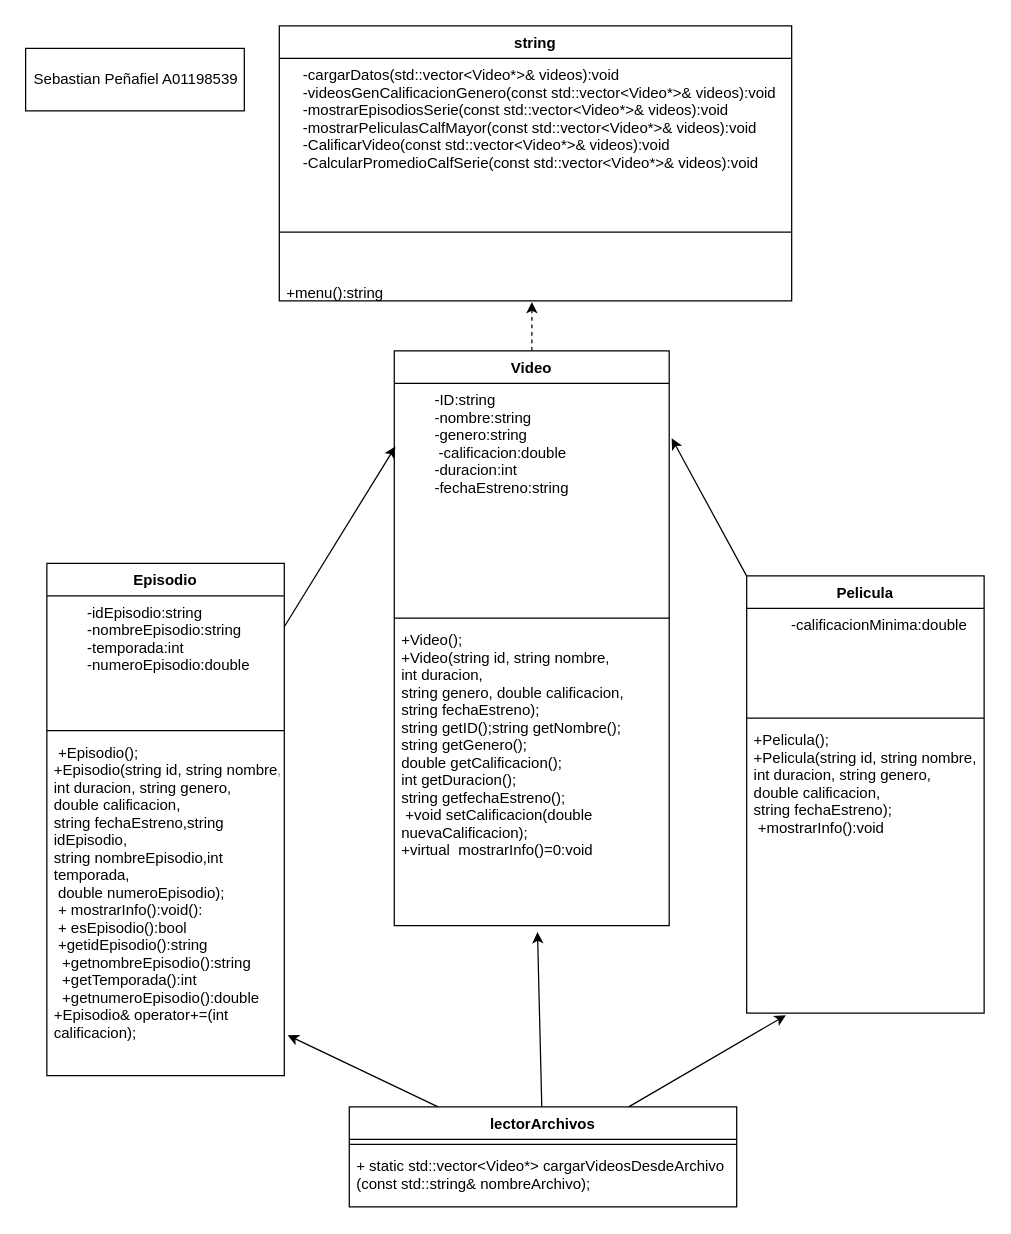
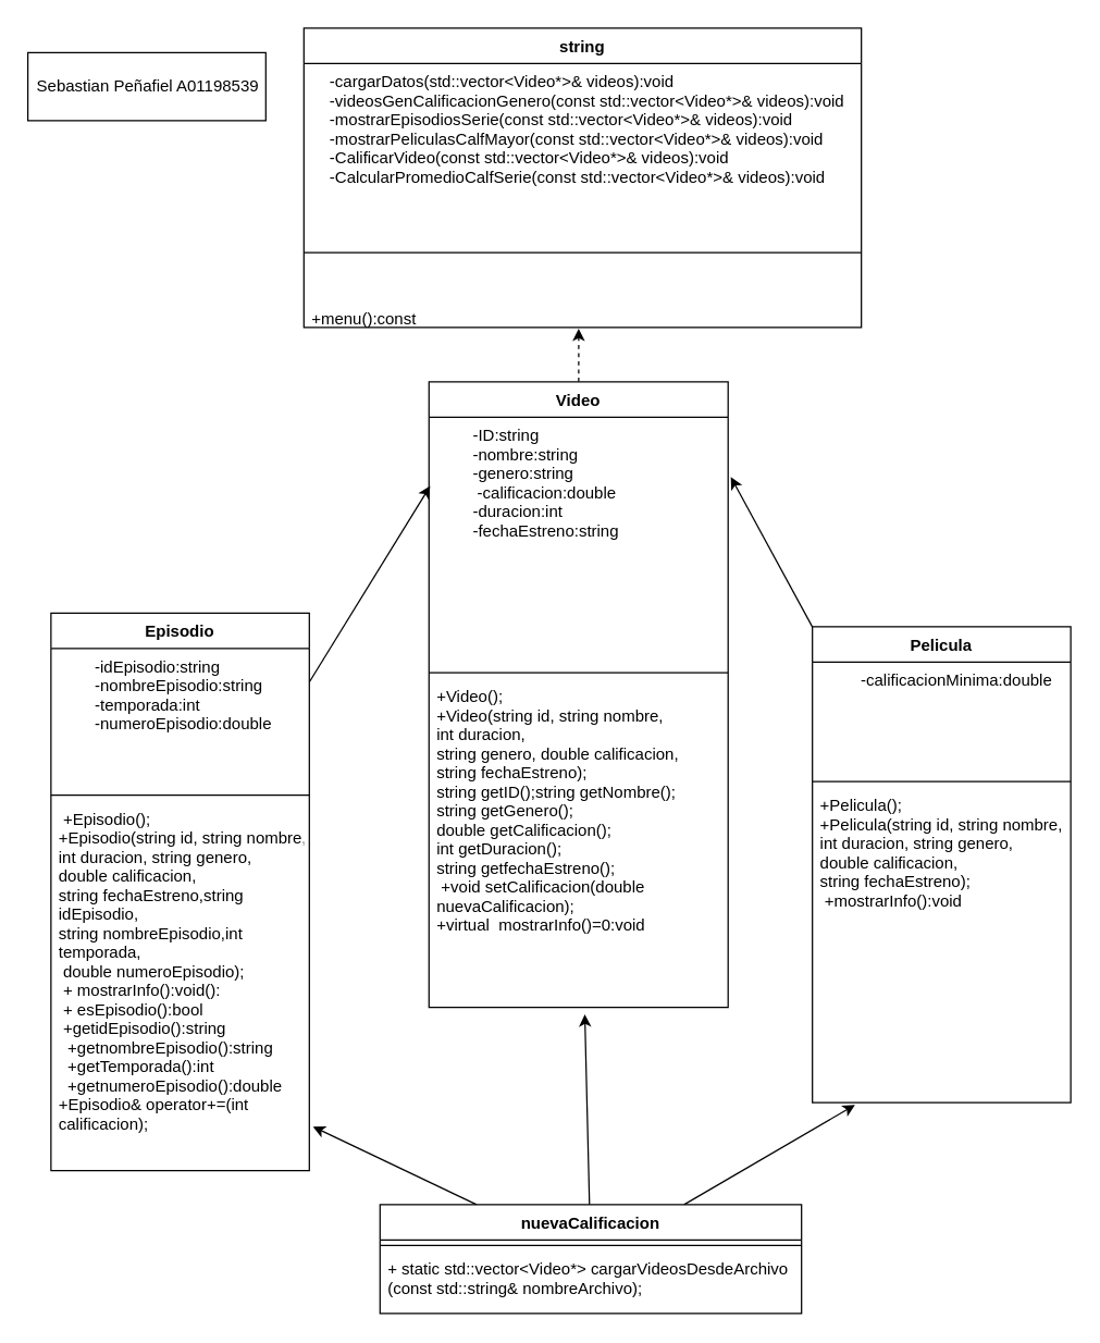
- <mxCell id="21" value="+menu():string&#10;" style="text;strokeColor=none;fillColor=none;align=left;verticalAlign=top;spacingLeft=4;spacingRight=4;overflow=hidden;rotatable=0;points=[[0,0.5],[1,0.5]];portConstraint=eastwest;" vertex="1" parent="18"><mxGeometry y="200" width="410" height="20" as="geometry" /></mxCell>
+ <mxCell id="21" value="+menu():const&#10;" style="text;strokeColor=none;fillColor=none;align=left;verticalAlign=top;spacingLeft=4;spacingRight=4;overflow=hidden;rotatable=0;points=[[0,0.5],[1,0.5]];portConstraint=eastwest;" vertex="1" parent="18"><mxGeometry y="200" width="410" height="20" as="geometry" /></mxCell>
- <mxCell id="25" value="lectorArchivos" style="swimlane;fontStyle=1;align=center;verticalAlign=top;childLayout=stackLayout;horizontal=1;startSize=26;horizontalStack=0;resizeParent=1;resizeParentMax=0;resizeLast=0;collapsible=1;marginBottom=0;" vertex="1" parent="1"><mxGeometry x="279" y="885" width="310" height="80" as="geometry" /></mxCell>
+ <mxCell id="25" value="nuevaCalificacion" style="swimlane;fontStyle=1;align=center;verticalAlign=top;childLayout=stackLayout;horizontal=1;startSize=26;horizontalStack=0;resizeParent=1;resizeParentMax=0;resizeLast=0;collapsible=1;marginBottom=0;" vertex="1" parent="1"><mxGeometry x="279" y="885" width="310" height="80" as="geometry" /></mxCell>
